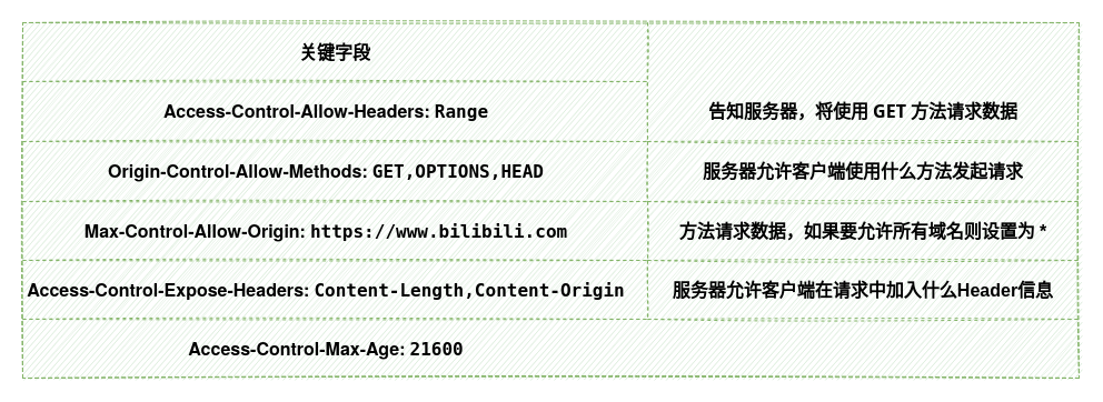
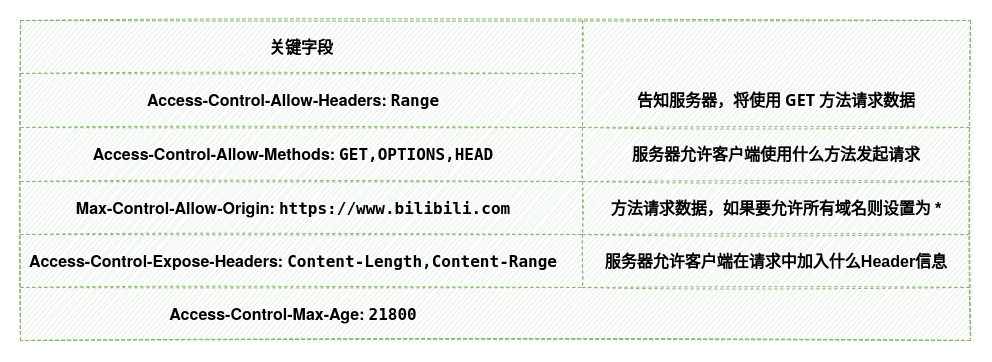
- <mxCell id="9" value="&lt;div style=&quot;font-family: &amp;quot;menlo&amp;quot; , &amp;quot;monaco&amp;quot; , &amp;quot;courier new&amp;quot; , monospace ; font-size: 16px ; line-height: 21px&quot;&gt;&lt;div class=&quot;header-name&quot; style=&quot;font-family: &amp;quot;.sfnsdisplay-regular&amp;quot;, &amp;quot;helvetica neue&amp;quot;, &amp;quot;lucida grande&amp;quot;, sans-serif; font-size: 16px; text-align: left; box-sizing: border-box; min-width: 0px; min-height: 0px; display: inline-block; margin-right: 0.25em; vertical-align: top;&quot;&gt;Origin-Control-Allow-Methods:&lt;/div&gt;&lt;span class=&quot;header-separator&quot; style=&quot;font-family: &amp;quot;.sfnsdisplay-regular&amp;quot;, &amp;quot;helvetica neue&amp;quot;, &amp;quot;lucida grande&amp;quot;, sans-serif; font-size: 16px; text-align: left; box-sizing: border-box; min-width: 0px; min-height: 0px;&quot;&gt;&lt;/span&gt;&lt;div class=&quot;header-value source-code&quot; style=&quot;font-size: 16px; text-align: left; box-sizing: border-box; min-width: 0px; min-height: 0px; font-family: menlo, monospace; display: inline; margin-right: 1em; word-break: break-all; margin-top: 1px;&quot;&gt;GET,OPTIONS,HEAD&lt;/div&gt;&lt;br style=&quot;font-size: 16px;&quot;&gt;&lt;/div&gt;" style="shape=partialRectangle;html=1;whiteSpace=wrap;connectable=0;overflow=hidden;fillColor=none;top=0;left=0;bottom=0;right=0;strokeColor=#788AA3;labelBackgroundColor=none;fontSize=16;sketch=1;fontStyle=1;" parent="8" vertex="1"><mxGeometry width="562" height="54" as="geometry" /></mxCell>
+ <mxCell id="9" value="&lt;div style=&quot;font-family: &amp;quot;menlo&amp;quot; , &amp;quot;monaco&amp;quot; , &amp;quot;courier new&amp;quot; , monospace ; font-size: 16px ; line-height: 21px&quot;&gt;&lt;div class=&quot;header-name&quot; style=&quot;font-family: &amp;quot;.sfnsdisplay-regular&amp;quot;, &amp;quot;helvetica neue&amp;quot;, &amp;quot;lucida grande&amp;quot;, sans-serif; font-size: 16px; text-align: left; box-sizing: border-box; min-width: 0px; min-height: 0px; display: inline-block; margin-right: 0.25em; vertical-align: top;&quot;&gt;Access-Control-Allow-Methods:&lt;/div&gt;&lt;span class=&quot;header-separator&quot; style=&quot;font-family: &amp;quot;.sfnsdisplay-regular&amp;quot;, &amp;quot;helvetica neue&amp;quot;, &amp;quot;lucida grande&amp;quot;, sans-serif; font-size: 16px; text-align: left; box-sizing: border-box; min-width: 0px; min-height: 0px;&quot;&gt;&lt;/span&gt;&lt;div class=&quot;header-value source-code&quot; style=&quot;font-size: 16px; text-align: left; box-sizing: border-box; min-width: 0px; min-height: 0px; font-family: menlo, monospace; display: inline; margin-right: 1em; word-break: break-all; margin-top: 1px;&quot;&gt;GET,OPTIONS,HEAD&lt;/div&gt;&lt;br style=&quot;font-size: 16px;&quot;&gt;&lt;/div&gt;" style="shape=partialRectangle;html=1;whiteSpace=wrap;connectable=0;overflow=hidden;fillColor=none;top=0;left=0;bottom=0;right=0;strokeColor=#788AA3;labelBackgroundColor=none;fontSize=16;sketch=1;fontStyle=1;" parent="8" vertex="1"><mxGeometry width="562" height="54" as="geometry" /></mxCell>
- <mxCell id="15" value="&lt;div style=&quot;font-family: &amp;quot;menlo&amp;quot; , &amp;quot;monaco&amp;quot; , &amp;quot;courier new&amp;quot; , monospace ; font-size: 16px ; line-height: 21px&quot;&gt;&lt;div class=&quot;header-name&quot; style=&quot;font-family: &amp;quot;.sfnsdisplay-regular&amp;quot;, &amp;quot;helvetica neue&amp;quot;, &amp;quot;lucida grande&amp;quot;, sans-serif; font-size: 16px; text-align: left; box-sizing: border-box; min-width: 0px; min-height: 0px; display: inline-block; margin-right: 0.25em; vertical-align: top;&quot;&gt;Access-Control-Expose-Headers:&lt;/div&gt;&lt;span class=&quot;header-separator&quot; style=&quot;font-family: &amp;quot;.sfnsdisplay-regular&amp;quot;, &amp;quot;helvetica neue&amp;quot;, &amp;quot;lucida grande&amp;quot;, sans-serif; font-size: 16px; text-align: left; box-sizing: border-box; min-width: 0px; min-height: 0px;&quot;&gt;&lt;/span&gt;&lt;div class=&quot;header-value source-code&quot; style=&quot;font-size: 16px; text-align: left; box-sizing: border-box; min-width: 0px; min-height: 0px; font-family: menlo, monospace; display: inline; margin-right: 1em; word-break: break-all; margin-top: 1px;&quot;&gt;Content-Length,Content-Origin&lt;/div&gt;&lt;br style=&quot;font-size: 16px;&quot;&gt;&lt;/div&gt;" style="shape=partialRectangle;html=1;whiteSpace=wrap;connectable=0;overflow=hidden;fillColor=none;top=0;left=0;bottom=0;right=0;strokeColor=#788AA3;labelBackgroundColor=none;fontSize=16;sketch=1;fontStyle=1;" vertex="1" parent="14"><mxGeometry width="562" height="53" as="geometry" /></mxCell>
+ <mxCell id="15" value="&lt;div style=&quot;font-family: &amp;quot;menlo&amp;quot; , &amp;quot;monaco&amp;quot; , &amp;quot;courier new&amp;quot; , monospace ; font-size: 16px ; line-height: 21px&quot;&gt;&lt;div class=&quot;header-name&quot; style=&quot;font-family: &amp;quot;.sfnsdisplay-regular&amp;quot;, &amp;quot;helvetica neue&amp;quot;, &amp;quot;lucida grande&amp;quot;, sans-serif; font-size: 16px; text-align: left; box-sizing: border-box; min-width: 0px; min-height: 0px; display: inline-block; margin-right: 0.25em; vertical-align: top;&quot;&gt;Access-Control-Expose-Headers:&lt;/div&gt;&lt;span class=&quot;header-separator&quot; style=&quot;font-family: &amp;quot;.sfnsdisplay-regular&amp;quot;, &amp;quot;helvetica neue&amp;quot;, &amp;quot;lucida grande&amp;quot;, sans-serif; font-size: 16px; text-align: left; box-sizing: border-box; min-width: 0px; min-height: 0px;&quot;&gt;&lt;/span&gt;&lt;div class=&quot;header-value source-code&quot; style=&quot;font-size: 16px; text-align: left; box-sizing: border-box; min-width: 0px; min-height: 0px; font-family: menlo, monospace; display: inline; margin-right: 1em; word-break: break-all; margin-top: 1px;&quot;&gt;Content-Length,Content-Range&lt;/div&gt;&lt;br style=&quot;font-size: 16px;&quot;&gt;&lt;/div&gt;" style="shape=partialRectangle;html=1;whiteSpace=wrap;connectable=0;overflow=hidden;fillColor=none;top=0;left=0;bottom=0;right=0;strokeColor=#788AA3;labelBackgroundColor=none;fontSize=16;sketch=1;fontStyle=1;" vertex="1" parent="14"><mxGeometry width="562" height="53" as="geometry" /></mxCell>
- <mxCell id="18" value="&lt;div style=&quot;font-family: &amp;quot;menlo&amp;quot; , &amp;quot;monaco&amp;quot; , &amp;quot;courier new&amp;quot; , monospace ; font-size: 16px ; line-height: 21px&quot;&gt;&lt;div class=&quot;header-name&quot; style=&quot;font-family: &amp;quot;.sfnsdisplay-regular&amp;quot;, &amp;quot;helvetica neue&amp;quot;, &amp;quot;lucida grande&amp;quot;, sans-serif; font-size: 16px; text-align: left; box-sizing: border-box; min-width: 0px; min-height: 0px; display: inline-block; margin-right: 0.25em; vertical-align: top;&quot;&gt;Access-Control-Max-Age:&lt;/div&gt;&lt;span class=&quot;header-separator&quot; style=&quot;font-family: &amp;quot;.sfnsdisplay-regular&amp;quot;, &amp;quot;helvetica neue&amp;quot;, &amp;quot;lucida grande&amp;quot;, sans-serif; font-size: 16px; text-align: left; box-sizing: border-box; min-width: 0px; min-height: 0px;&quot;&gt;&lt;/span&gt;&lt;div class=&quot;header-value source-code&quot; style=&quot;font-size: 16px; text-align: left; box-sizing: border-box; min-width: 0px; min-height: 0px; font-family: menlo, monospace; display: inline; margin-right: 1em; word-break: break-all; margin-top: 1px;&quot;&gt;21600&lt;/div&gt;&lt;br style=&quot;font-size: 16px;&quot;&gt;&lt;/div&gt;" style="shape=partialRectangle;html=1;whiteSpace=wrap;connectable=0;overflow=hidden;fillColor=none;top=0;left=0;bottom=0;right=0;strokeColor=#788AA3;labelBackgroundColor=none;fontSize=16;sketch=1;fontStyle=1;" vertex="1" parent="17"><mxGeometry width="562" height="53" as="geometry" /></mxCell>
+ <mxCell id="18" value="&lt;div style=&quot;font-family: &amp;quot;menlo&amp;quot; , &amp;quot;monaco&amp;quot; , &amp;quot;courier new&amp;quot; , monospace ; font-size: 16px ; line-height: 21px&quot;&gt;&lt;div class=&quot;header-name&quot; style=&quot;font-family: &amp;quot;.sfnsdisplay-regular&amp;quot;, &amp;quot;helvetica neue&amp;quot;, &amp;quot;lucida grande&amp;quot;, sans-serif; font-size: 16px; text-align: left; box-sizing: border-box; min-width: 0px; min-height: 0px; display: inline-block; margin-right: 0.25em; vertical-align: top;&quot;&gt;Access-Control-Max-Age:&lt;/div&gt;&lt;span class=&quot;header-separator&quot; style=&quot;font-family: &amp;quot;.sfnsdisplay-regular&amp;quot;, &amp;quot;helvetica neue&amp;quot;, &amp;quot;lucida grande&amp;quot;, sans-serif; font-size: 16px; text-align: left; box-sizing: border-box; min-width: 0px; min-height: 0px;&quot;&gt;&lt;/span&gt;&lt;div class=&quot;header-value source-code&quot; style=&quot;font-size: 16px; text-align: left; box-sizing: border-box; min-width: 0px; min-height: 0px; font-family: menlo, monospace; display: inline; margin-right: 1em; word-break: break-all; margin-top: 1px;&quot;&gt;21800&lt;/div&gt;&lt;br style=&quot;font-size: 16px;&quot;&gt;&lt;/div&gt;" style="shape=partialRectangle;html=1;whiteSpace=wrap;connectable=0;overflow=hidden;fillColor=none;top=0;left=0;bottom=0;right=0;strokeColor=#788AA3;labelBackgroundColor=none;fontSize=16;sketch=1;fontStyle=1;" vertex="1" parent="17"><mxGeometry width="562" height="53" as="geometry" /></mxCell>
